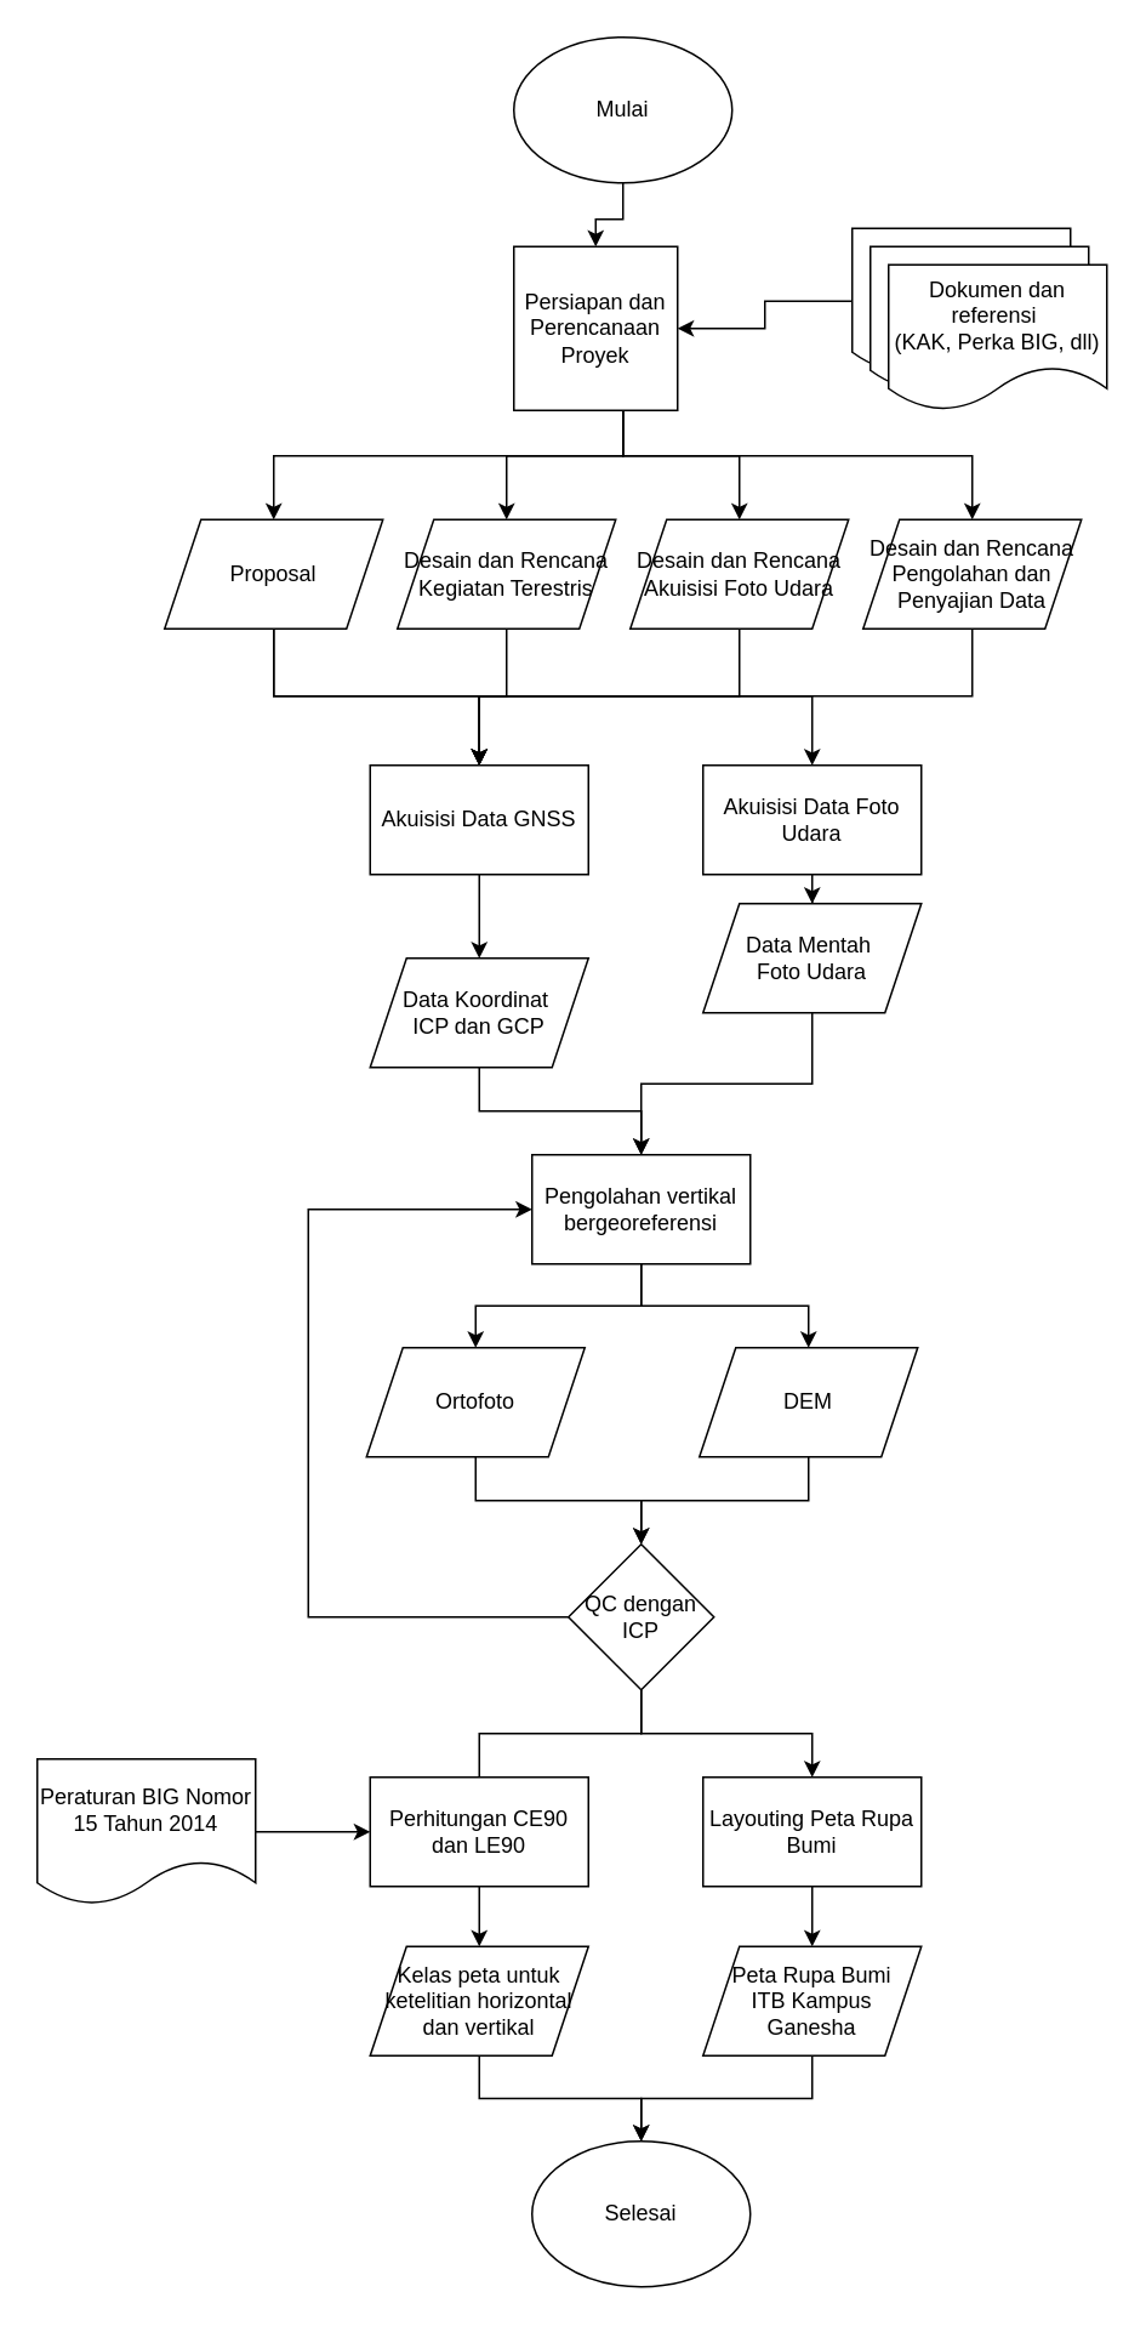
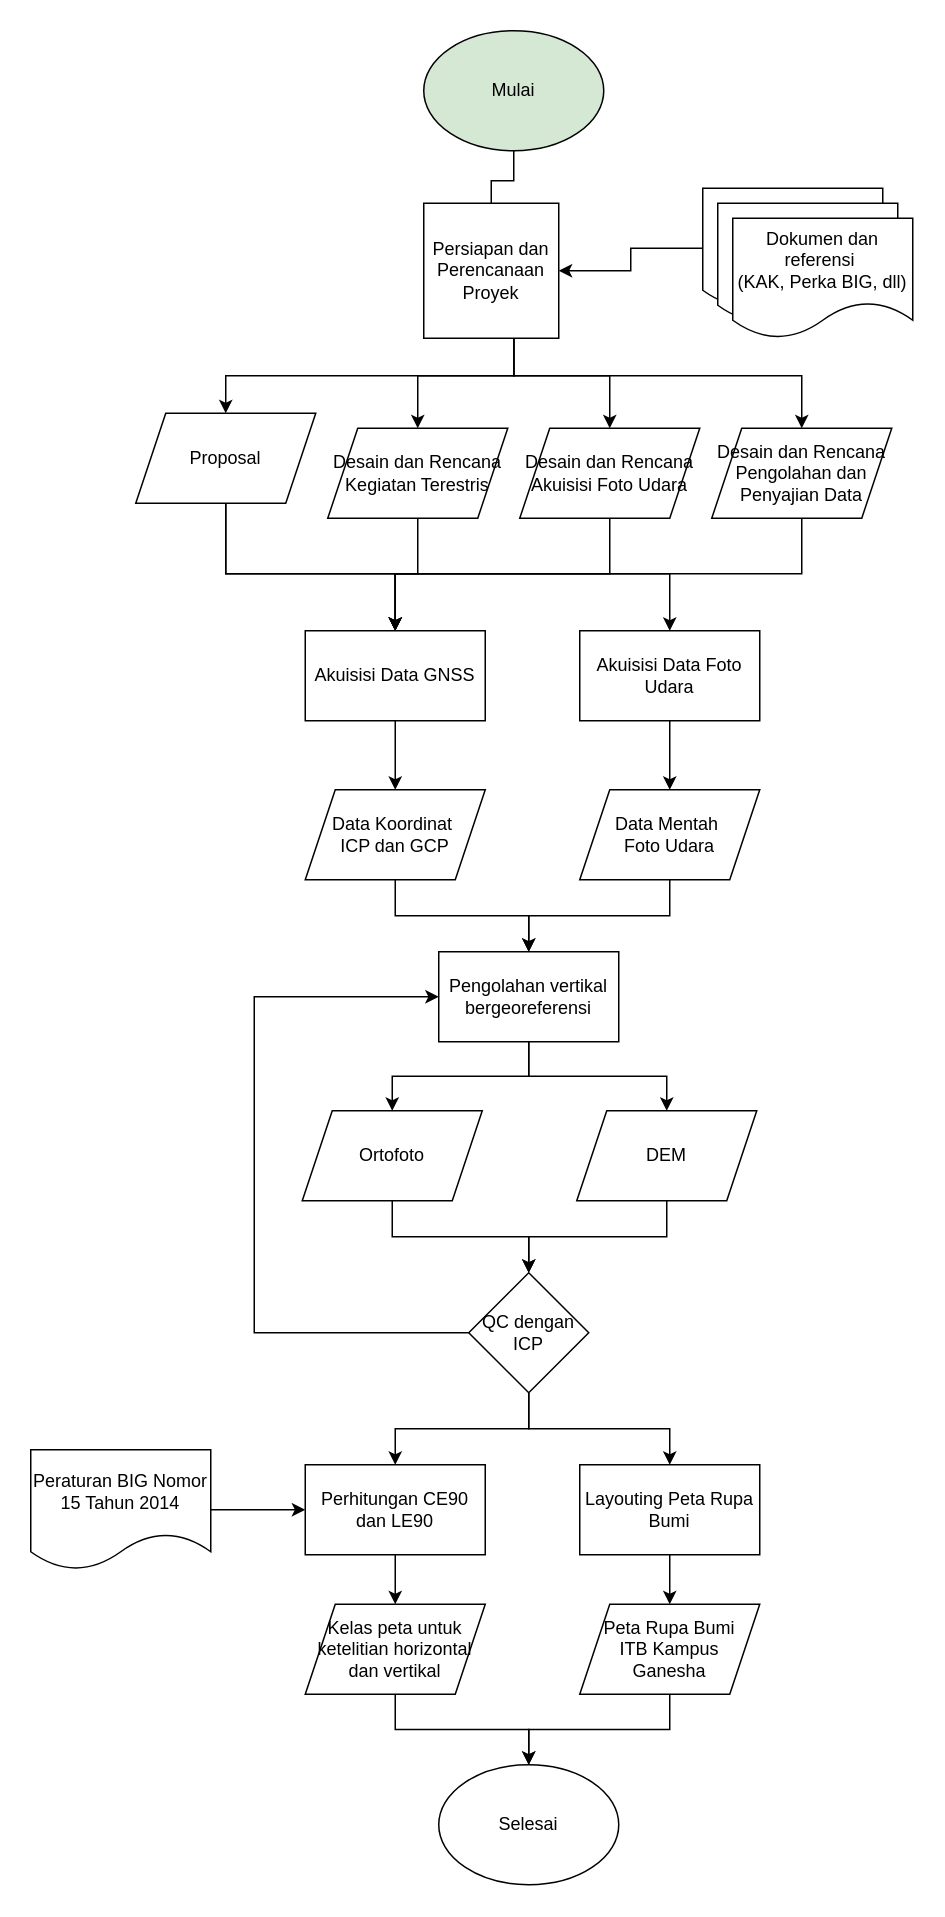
- <mxCell id="3" value="Mulai" style="ellipse;whiteSpace=wrap;html=1;" vertex="1" parent="1"><mxGeometry x="282" y="20" width="120" height="80" as="geometry" /></mxCell>
+ <mxCell id="3" value="Mulai" style="ellipse;whiteSpace=wrap;html=1;fillColor=#d5e8d4;" vertex="1" parent="1"><mxGeometry x="282" y="20" width="120" height="80" as="geometry" /></mxCell>
- <mxCell id="2" value="" style="edgeStyle=orthogonalEdgeStyle;rounded=0;orthogonalLoop=1;jettySize=auto;html=1;" edge="1" parent="1" source="3" target="8"><mxGeometry relative="1" as="geometry" /></mxCell>
+ <mxCell id="2" value="" style="edgeStyle=orthogonalEdgeStyle;rounded=0;orthogonalLoop=1;jettySize=auto;html=1;endArrow=none;" edge="1" parent="1" source="3" target="8"><mxGeometry relative="1" as="geometry" /></mxCell>
- <mxCell id="15" value="Proposal" style="shape=parallelogram;perimeter=parallelogramPerimeter;whiteSpace=wrap;html=1;fixedSize=1;" vertex="1" parent="1"><mxGeometry x="90" y="285" width="120" height="60" as="geometry" /></mxCell>
+ <mxCell id="15" value="Proposal" style="shape=parallelogram;perimeter=parallelogramPerimeter;whiteSpace=wrap;html=1;fixedSize=1;" vertex="1" parent="1"><mxGeometry x="90" y="275" width="120" height="60" as="geometry" /></mxCell>
- <mxCell id="29" value="Data Mentah&amp;nbsp;&lt;div&gt;Foto Udara&lt;/div&gt;" style="shape=parallelogram;perimeter=parallelogramPerimeter;whiteSpace=wrap;html=1;fixedSize=1;" vertex="1" parent="1"><mxGeometry x="386" y="496" width="120" height="60" as="geometry" /></mxCell>
+ <mxCell id="29" value="Data Mentah&amp;nbsp;&lt;div&gt;Foto Udara&lt;/div&gt;" style="shape=parallelogram;perimeter=parallelogramPerimeter;whiteSpace=wrap;html=1;fixedSize=1;" vertex="1" parent="1"><mxGeometry x="386" y="526" width="120" height="60" as="geometry" /></mxCell>
- <mxCell id="38" style="edgeStyle=orthogonalEdgeStyle;rounded=0;orthogonalLoop=1;jettySize=auto;html=1;entryX=0.5;entryY=0;entryDx=0;entryDy=0;endArrow=none;" edge="1" parent="1" source="40" target="42"><mxGeometry relative="1" as="geometry" /></mxCell>
+ <mxCell id="38" style="edgeStyle=orthogonalEdgeStyle;rounded=0;orthogonalLoop=1;jettySize=auto;html=1;entryX=0.5;entryY=0;entryDx=0;entryDy=0;" edge="1" parent="1" source="40" target="42"><mxGeometry relative="1" as="geometry" /></mxCell>
